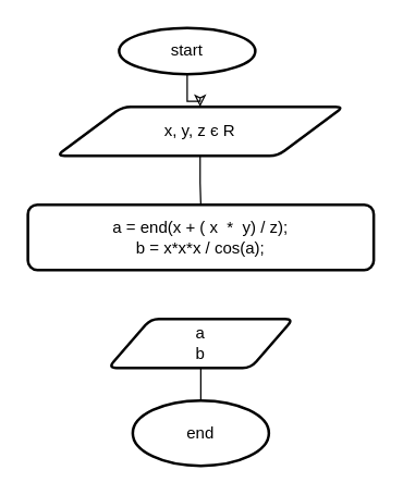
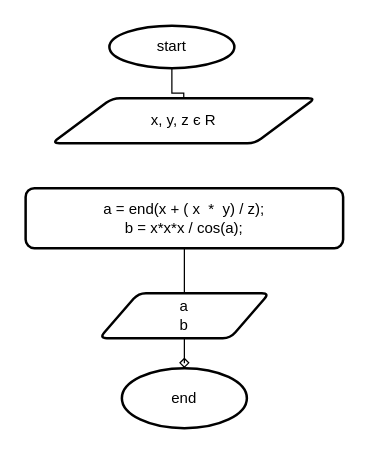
- <mxCell id="2" style="edgeStyle=orthogonalEdgeStyle;rounded=0;orthogonalLoop=1;jettySize=auto;html=1;endArrow=classic;endFill=0;" parent="1" source="3" target="5" edge="1"><mxGeometry relative="1" as="geometry" /></mxCell>
+ <mxCell id="2" style="edgeStyle=orthogonalEdgeStyle;rounded=0;orthogonalLoop=1;jettySize=auto;html=1;endArrow=none;endFill=0;" parent="1" source="3" target="5" edge="1"><mxGeometry relative="1" as="geometry" /></mxCell>
- <mxCell id="4" style="edgeStyle=orthogonalEdgeStyle;rounded=0;orthogonalLoop=1;jettySize=auto;html=1;endArrow=none;endFill=0;" parent="1" source="5" target="7" edge="1"><mxGeometry relative="1" as="geometry" /></mxCell>
+ <mxCell id="6" style="edgeStyle=orthogonalEdgeStyle;rounded=0;orthogonalLoop=1;jettySize=auto;html=1;entryX=0.5;entryY=0;entryDx=0;entryDy=0;endArrow=none;endFill=0;" parent="1" source="7" target="9" edge="1"><mxGeometry relative="1" as="geometry" /></mxCell>
- <mxCell id="8" style="edgeStyle=orthogonalEdgeStyle;rounded=0;orthogonalLoop=1;jettySize=auto;html=1;endArrow=none;endFill=0;" parent="1" source="9" target="10" edge="1"><mxGeometry relative="1" as="geometry" /></mxCell>
+ <mxCell id="8" style="edgeStyle=orthogonalEdgeStyle;rounded=0;orthogonalLoop=1;jettySize=auto;html=1;endArrow=diamond;endFill=0;" parent="1" source="9" target="10" edge="1"><mxGeometry relative="1" as="geometry" /></mxCell>
